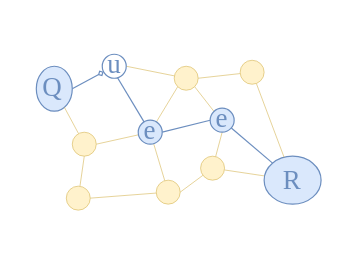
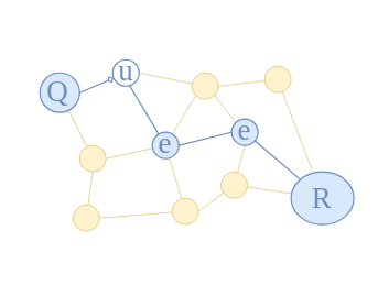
- <mxCell id="7" value="Q" style="ellipse;whiteSpace=wrap;html=1;fontFamily=Courgette;fontSource=https%3A%2F%2Ffonts.googleapis.com%2Fcss%3Ffamily%3DCourgette;fontSize=45;spacingTop=-7;spacingLeft=-7;fillColor=#dae8fc;strokeColor=#6c8ebf;fontColor=#6C8EBF;strokeWidth=2;" parent="1" vertex="1"><mxGeometry x="60" y="110" width="60" height="75" as="geometry" /></mxCell>
+ <mxCell id="7" value="Q" style="ellipse;whiteSpace=wrap;html=1;fontFamily=Courgette;fontSource=https%3A%2F%2Ffonts.googleapis.com%2Fcss%3Ffamily%3DCourgette;fontSize=45;spacingTop=-7;spacingLeft=-7;fillColor=#dae8fc;strokeColor=#6c8ebf;fontColor=#6C8EBF;strokeWidth=2;" parent="1" vertex="1"><mxGeometry x="60" y="110" width="60" height="60" as="geometry" /></mxCell>
